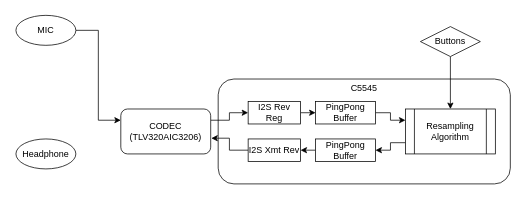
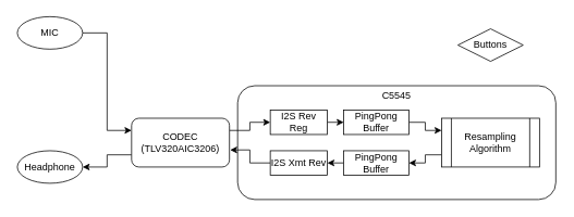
- <mxCell id="19" style="edgeStyle=orthogonalEdgeStyle;rounded=0;orthogonalLoop=1;jettySize=auto;html=1;exitX=0.5;exitY=1;exitDx=0;exitDy=0;entryX=0.5;entryY=0;entryDx=0;entryDy=0;" edge="1" parent="1" source="20" target="18"><mxGeometry relative="1" as="geometry" /></mxCell>
+ <mxCell id="3" style="edgeStyle=orthogonalEdgeStyle;rounded=0;orthogonalLoop=1;jettySize=auto;html=1;exitX=0;exitY=0.75;exitDx=0;exitDy=0;entryX=1;entryY=0.5;entryDx=0;entryDy=0;" edge="1" parent="1" source="5" target="8"><mxGeometry relative="1" as="geometry" /></mxCell>
